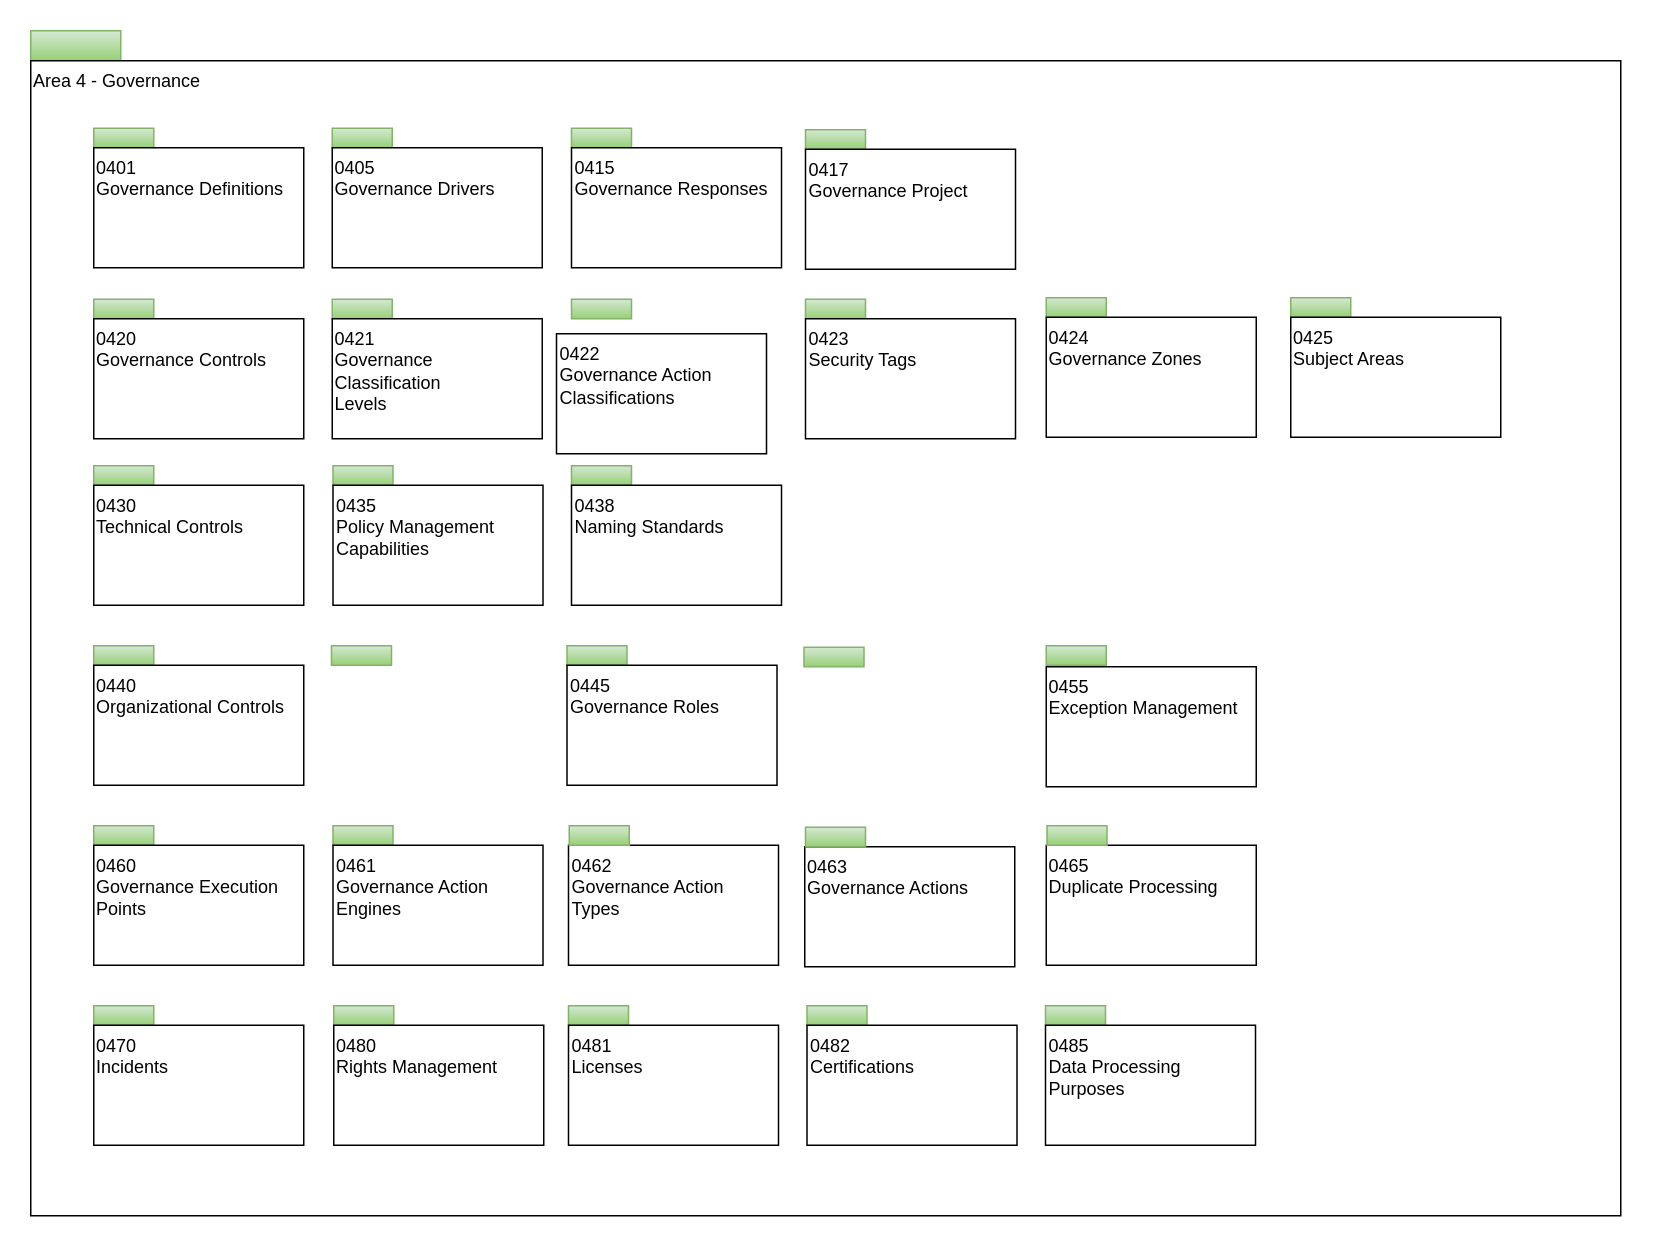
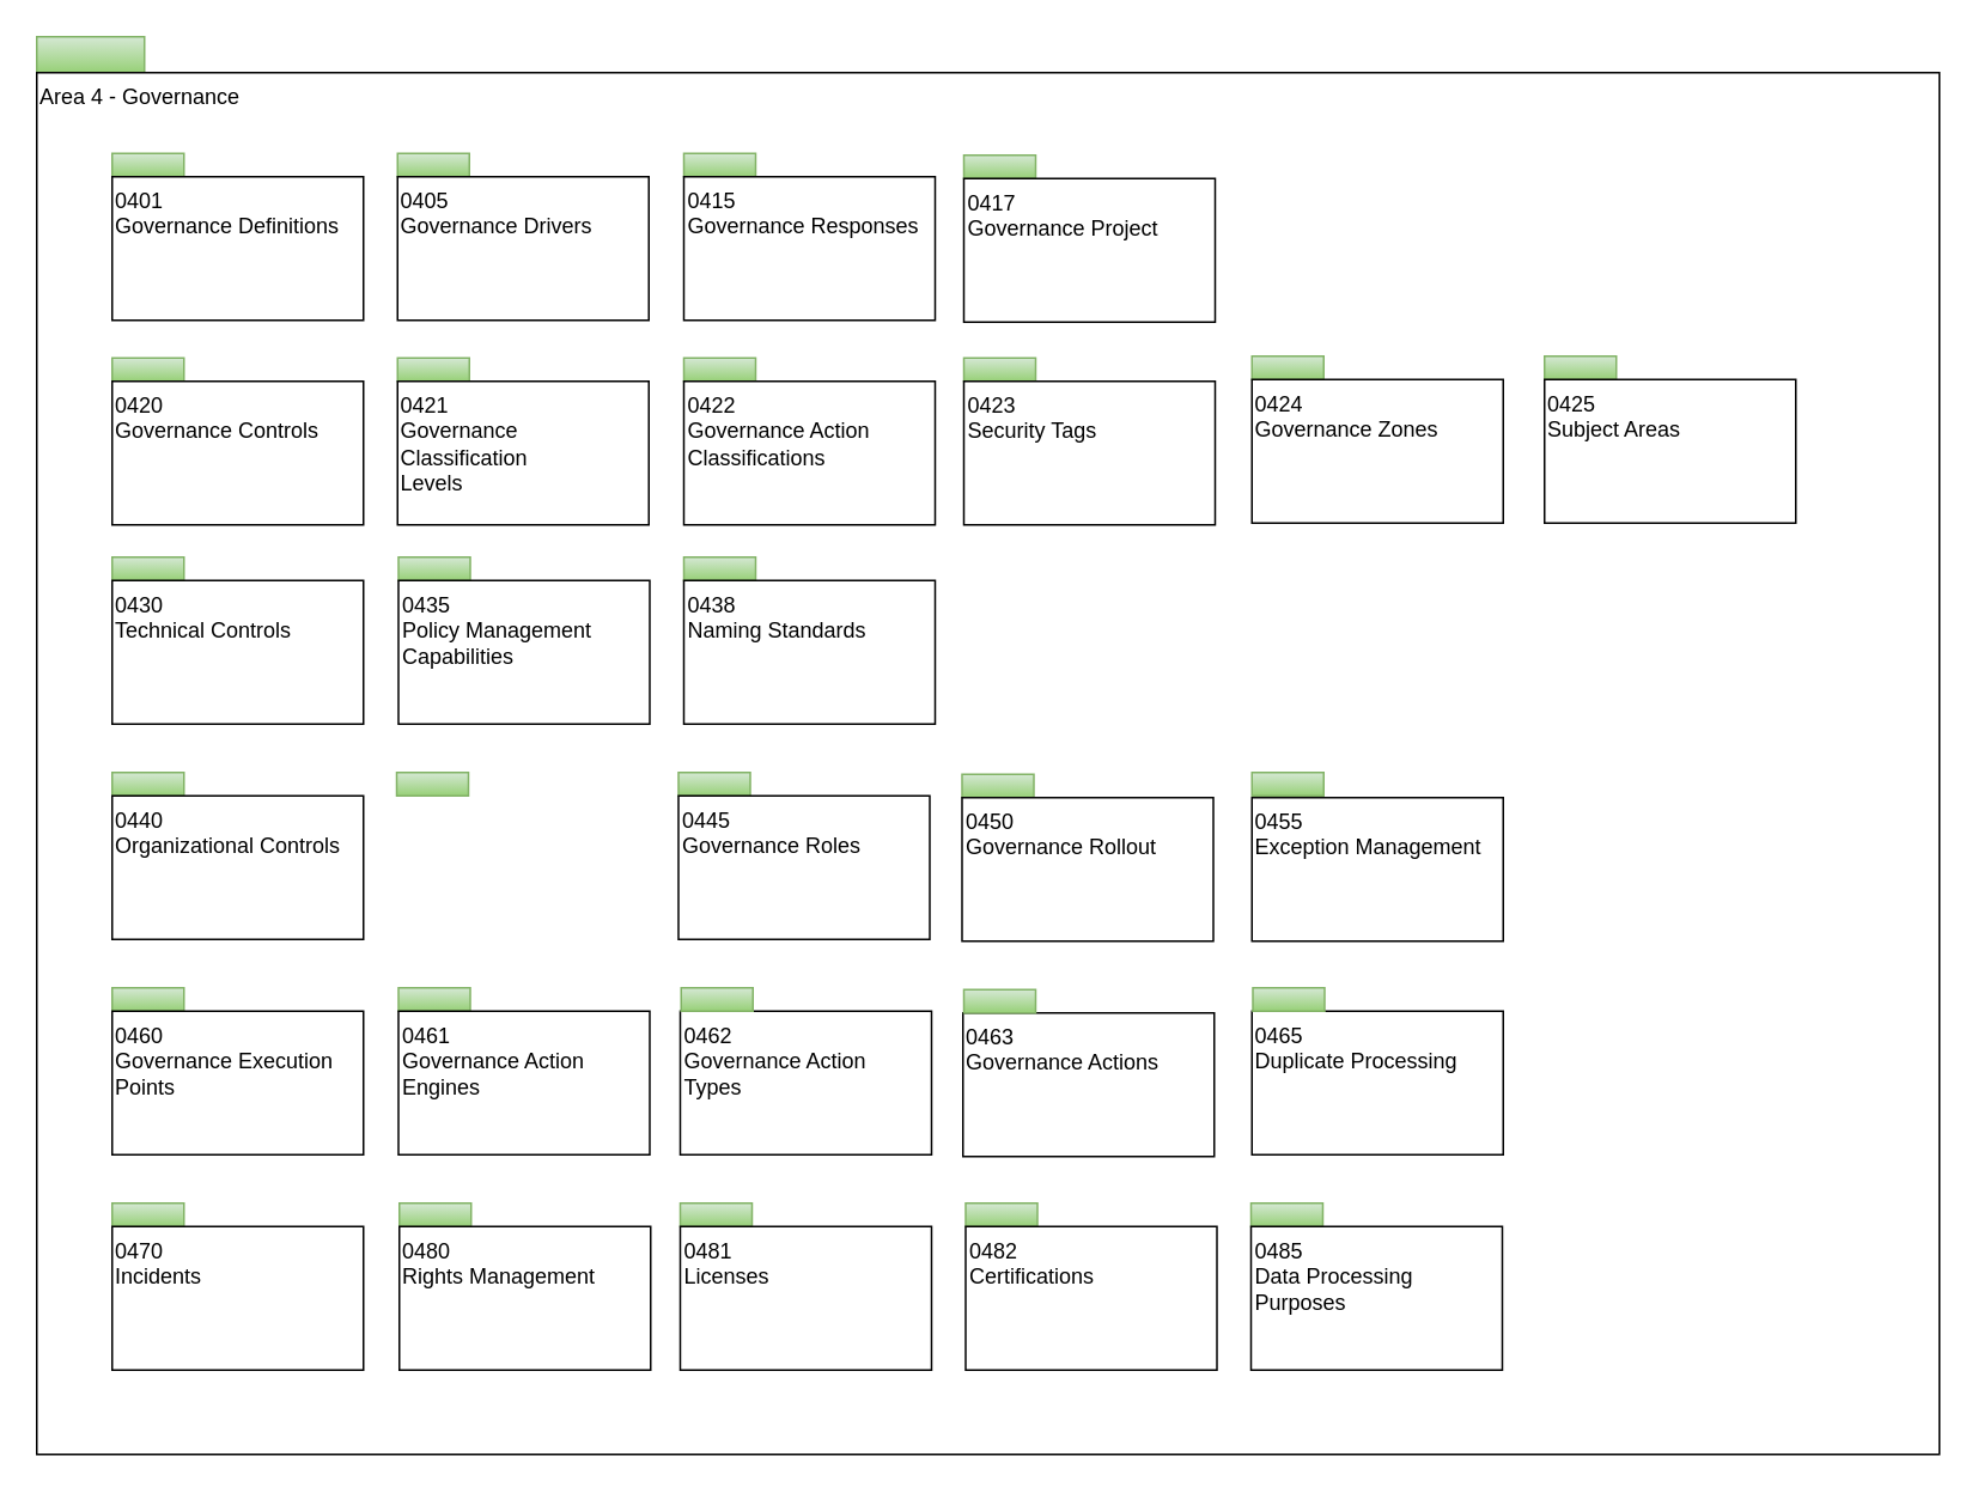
- <mxCell id="36" value="0422&lt;br&gt;Governance Action&lt;br&gt;Classifications&lt;br&gt;" style="rounded=0;whiteSpace=wrap;html=1;align=left;verticalAlign=top;" parent="1" vertex="1"><mxGeometry x="370.5" y="222" width="140" height="80" as="geometry" /></mxCell>
+ <mxCell id="36" value="0422&lt;br&gt;Governance Action&lt;br&gt;Classifications&lt;br&gt;" style="rounded=0;whiteSpace=wrap;html=1;align=left;verticalAlign=top;" parent="1" vertex="1"><mxGeometry x="380.5" y="212" width="140" height="80" as="geometry" /></mxCell>
+ <mxCell id="20" value="0450&lt;br&gt;Governance Rollout&lt;br&gt;" style="rounded=0;whiteSpace=wrap;html=1;align=left;verticalAlign=top;" parent="1" vertex="1"><mxGeometry x="535.5" y="444" width="140" height="80" as="geometry" /></mxCell>
